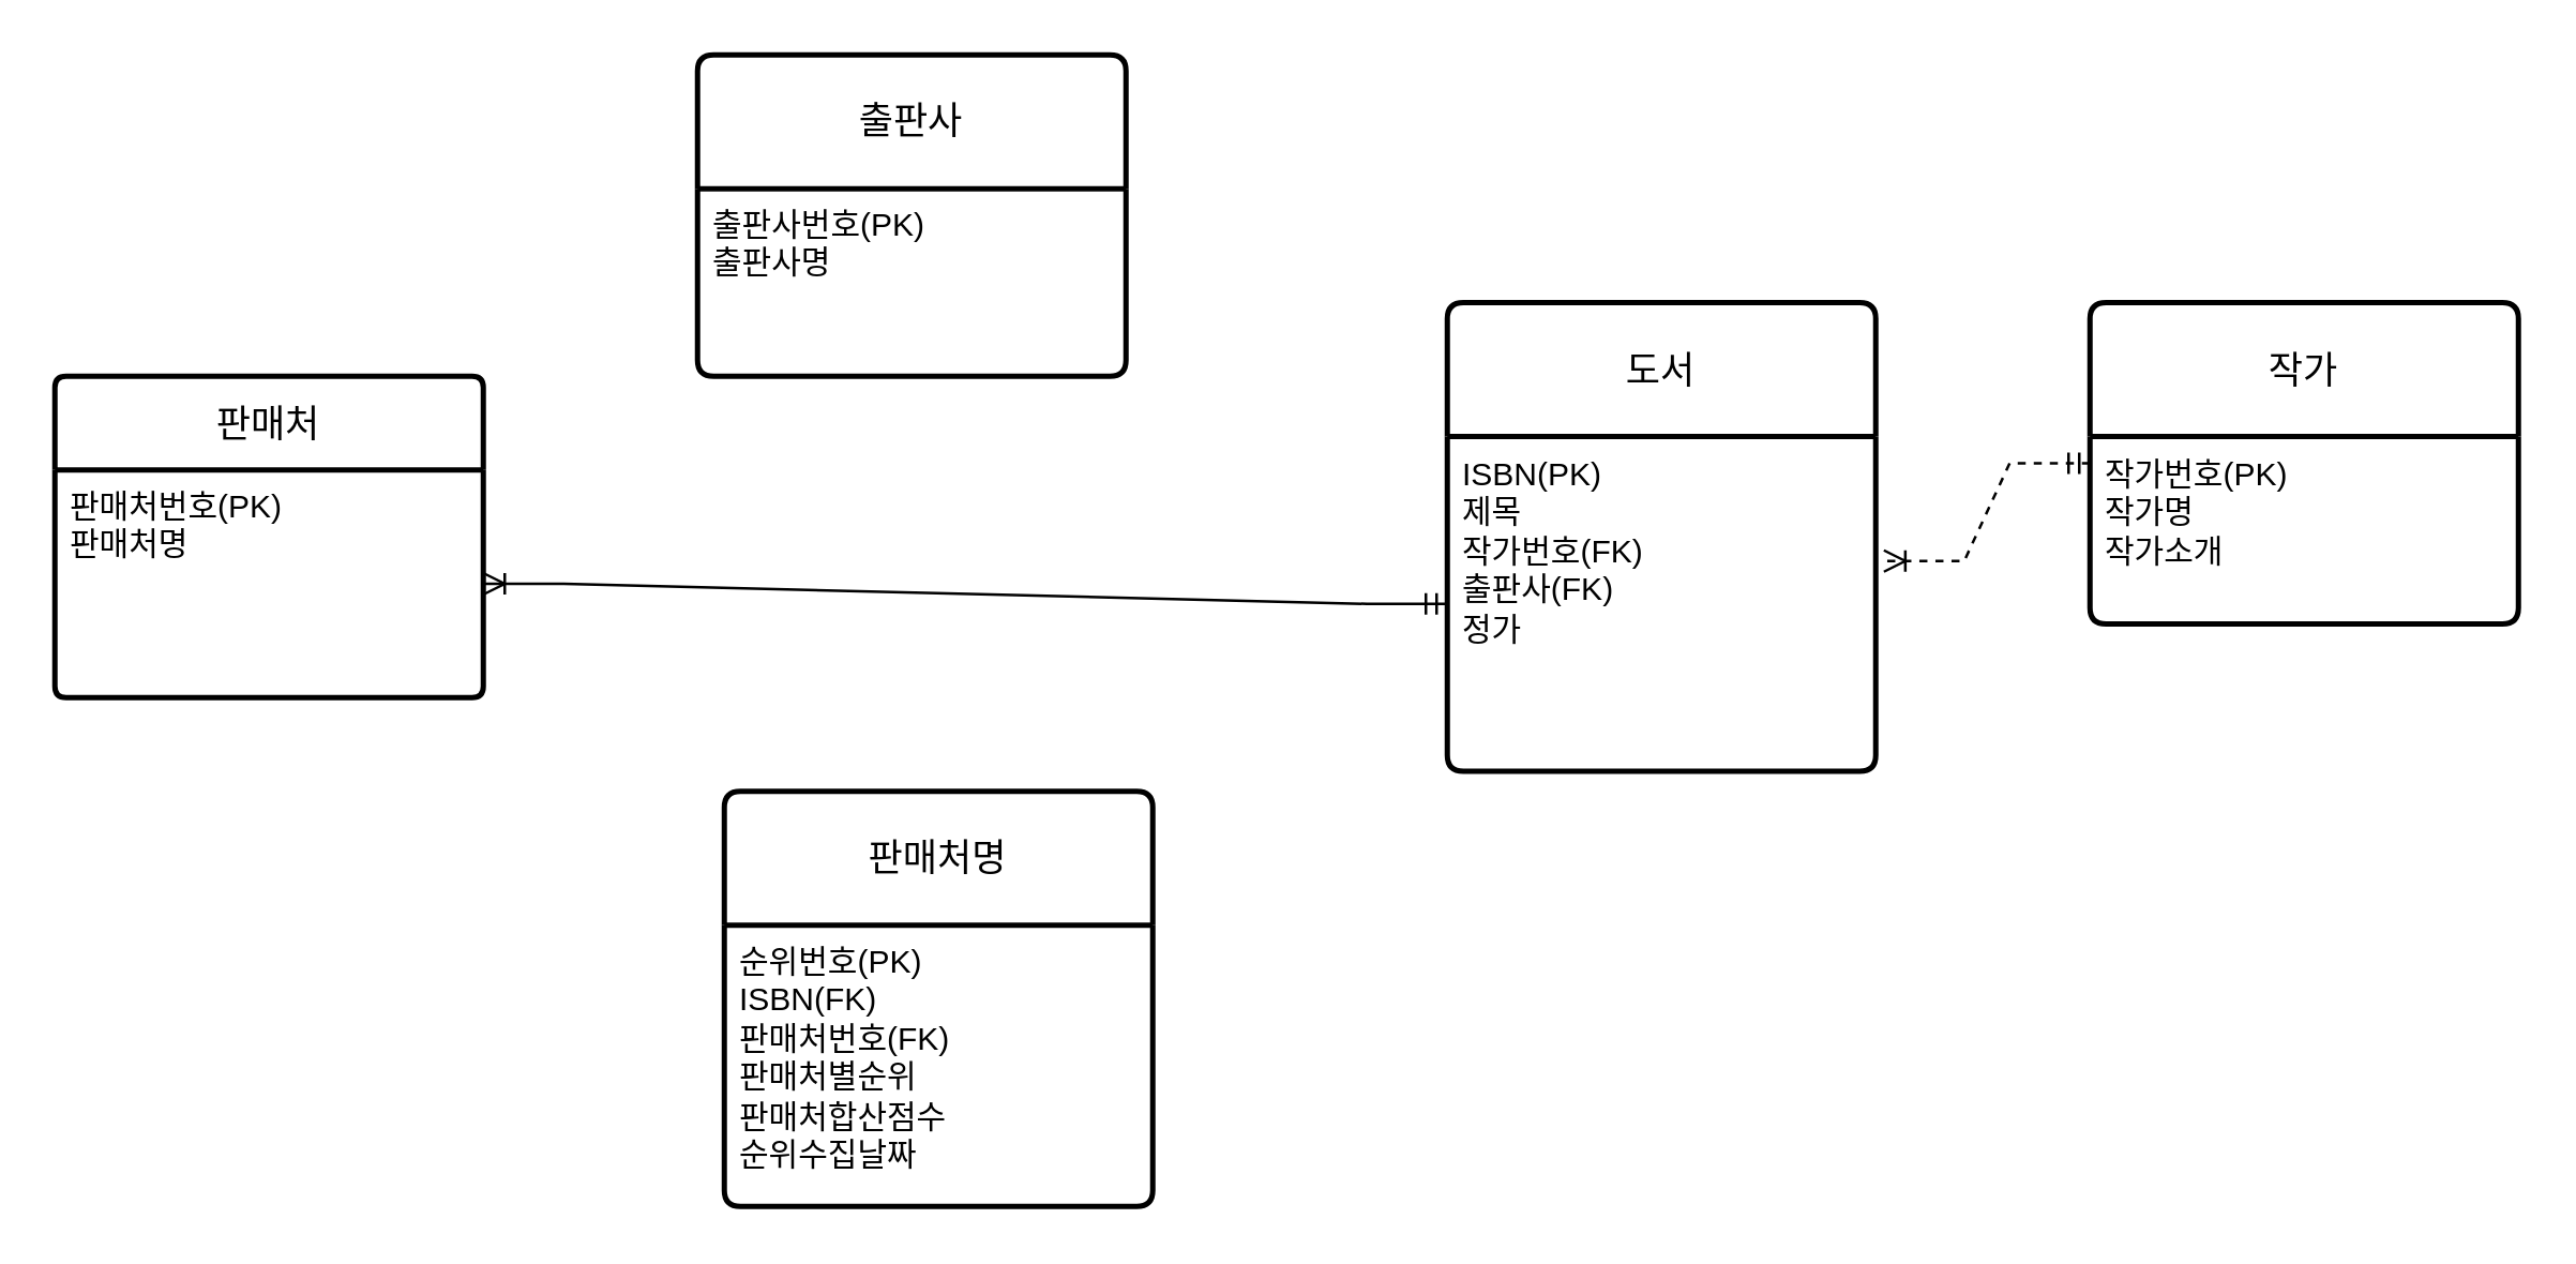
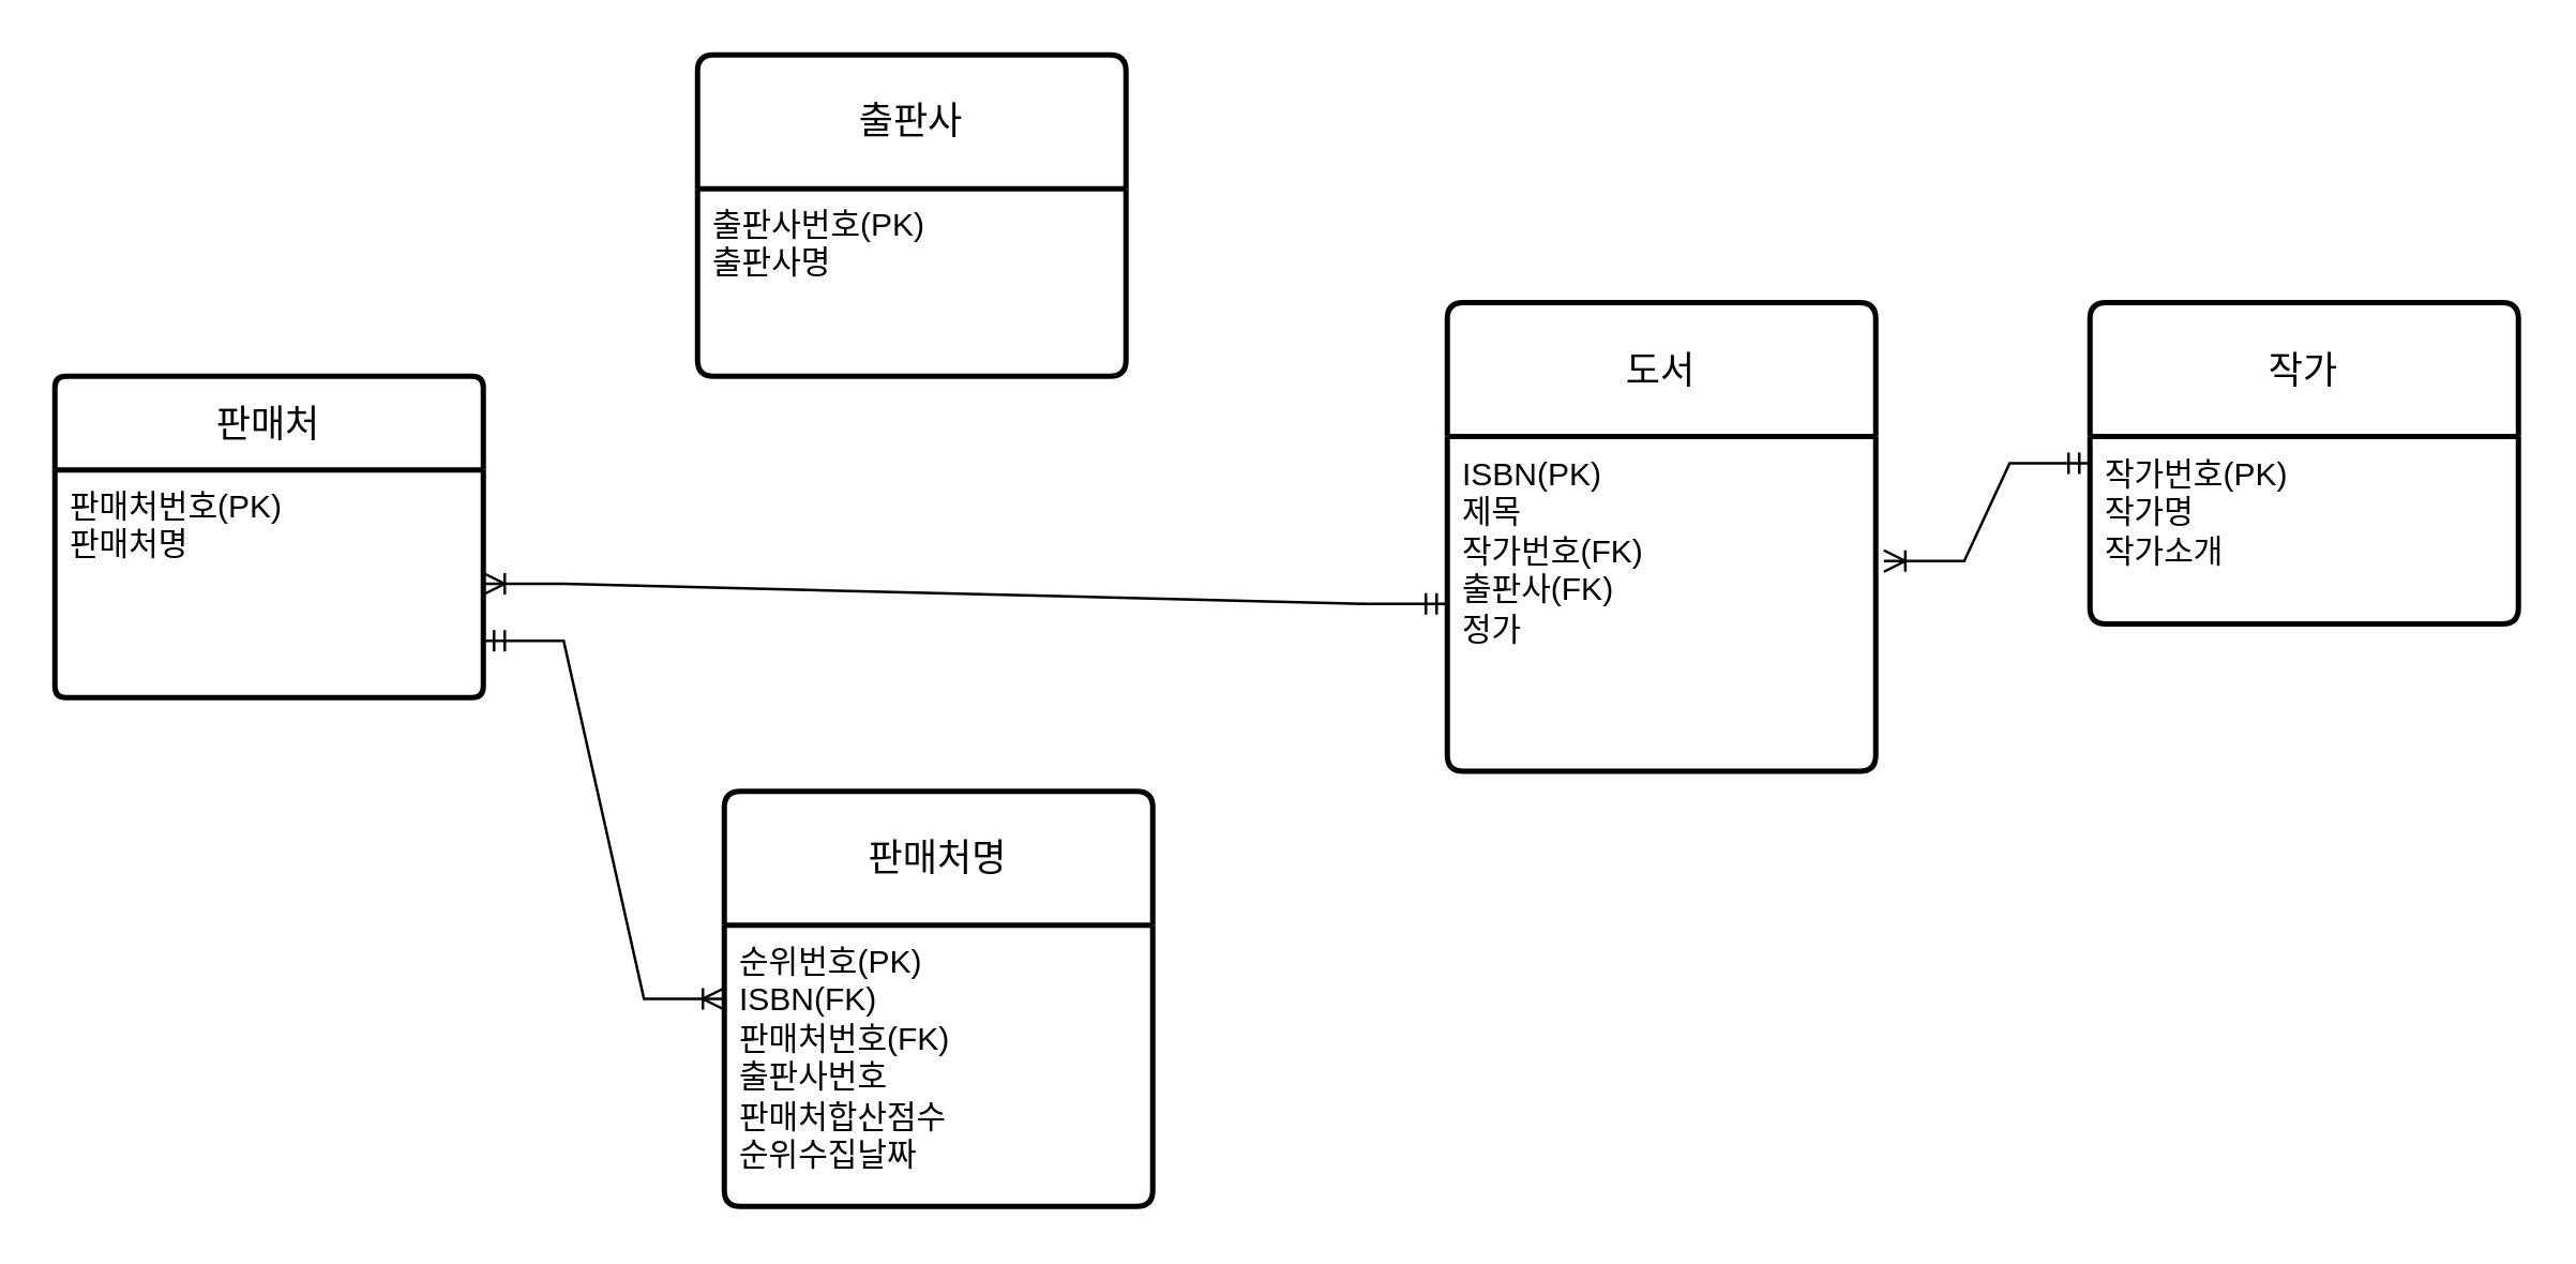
- <mxCell id="14" value="" style="edgeStyle=entityRelationEdgeStyle;fontSize=12;html=1;endArrow=ERoneToMany;startArrow=ERmandOne;rounded=0;exitX=0;exitY=0.5;exitDx=0;exitDy=0;entryX=1.019;entryY=0.372;entryDx=0;entryDy=0;entryPerimeter=0;dashed=1;" edge="1" parent="1" source="6" target="9"><mxGeometry width="100" height="100" relative="1" as="geometry"><mxPoint x="460" y="520" as="sourcePoint" /><mxPoint x="560" y="420" as="targetPoint" /></mxGeometry></mxCell>
+ <mxCell id="14" value="" style="edgeStyle=entityRelationEdgeStyle;fontSize=12;html=1;endArrow=ERoneToMany;startArrow=ERmandOne;rounded=0;exitX=0;exitY=0.5;exitDx=0;exitDy=0;entryX=1.019;entryY=0.372;entryDx=0;entryDy=0;entryPerimeter=0;" edge="1" parent="1" source="6" target="9"><mxGeometry width="100" height="100" relative="1" as="geometry"><mxPoint x="460" y="520" as="sourcePoint" /><mxPoint x="560" y="420" as="targetPoint" /></mxGeometry></mxCell>
+ <mxCell id="13" value="" style="edgeStyle=entityRelationEdgeStyle;fontSize=12;html=1;endArrow=ERoneToMany;startArrow=ERmandOne;rounded=0;exitX=1;exitY=0.75;exitDx=0;exitDy=0;entryX=0;entryY=0.5;entryDx=0;entryDy=0;" edge="1" parent="1" source="3" target="10"><mxGeometry width="100" height="100" relative="1" as="geometry"><mxPoint x="100" y="350" as="sourcePoint" /><mxPoint x="200" y="250" as="targetPoint" /></mxGeometry></mxCell>
- <mxCell id="11" value="순위번호(PK)&lt;br&gt;ISBN(FK)&lt;br&gt;판매처번호(FK)&lt;br&gt;판매처별순위&lt;br&gt;판매처합산점수&lt;br&gt;순위수집날짜" style="align=left;strokeColor=none;fillColor=none;spacingLeft=4;fontSize=12;verticalAlign=top;resizable=0;rotatable=0;part=1;html=1;" vertex="1" parent="10"><mxGeometry y="50" width="160" height="105" as="geometry" /></mxCell>
+ <mxCell id="11" value="순위번호(PK)&lt;br&gt;ISBN(FK)&lt;br&gt;판매처번호(FK)&lt;br&gt;출판사번호&lt;br&gt;판매처합산점수&lt;br&gt;순위수집날짜" style="align=left;strokeColor=none;fillColor=none;spacingLeft=4;fontSize=12;verticalAlign=top;resizable=0;rotatable=0;part=1;html=1;" vertex="1" parent="10"><mxGeometry y="50" width="160" height="105" as="geometry" /></mxCell>
